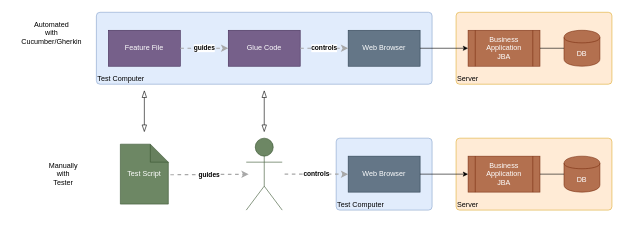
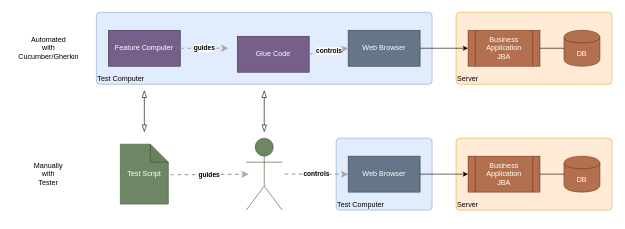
- <mxCell id="4" value="Automated&lt;br&gt;with&lt;br&gt;Cucumber/Gherkin" style="text;html=1;align=center;verticalAlign=middle;resizable=0;points=[];autosize=1;" vertex="1" parent="3"><mxGeometry x="5" y="10" width="120" height="50" as="geometry" /></mxCell>
+ <mxCell id="4" value="Automated&lt;br&gt;with&lt;br&gt;Cucumber/Gherkin" style="text;html=1;align=center;verticalAlign=middle;resizable=0;points=[];autosize=1;" vertex="1" parent="3"><mxGeometry y="35" width="120" height="50" as="geometry" /></mxCell>
- <mxCell id="7" value="Feature File" style="rounded=0;whiteSpace=wrap;html=1;fillColor=#76608a;strokeColor=#432D57;fontColor=#ffffff;" vertex="1" parent="5"><mxGeometry x="20" y="30" width="120" height="60" as="geometry" /></mxCell>
+ <mxCell id="7" value="Feature Computer" style="rounded=0;whiteSpace=wrap;html=1;fillColor=#76608a;strokeColor=#432D57;fontColor=#ffffff;" vertex="1" parent="5"><mxGeometry x="20" y="30" width="120" height="60" as="geometry" /></mxCell>
- <mxCell id="9" value="Glue Code" style="rounded=0;whiteSpace=wrap;html=1;fillColor=#76608a;strokeColor=#432D57;fontColor=#ffffff;" vertex="1" parent="5"><mxGeometry x="220" y="30" width="120" height="60" as="geometry" /></mxCell>
+ <mxCell id="9" value="Glue Code" style="rounded=0;whiteSpace=wrap;html=1;fillColor=#76608a;strokeColor=#432D57;fontColor=#ffffff;" vertex="1" parent="5"><mxGeometry x="235" y="40" width="120" height="60" as="geometry" /></mxCell>
- <mxCell id="21" value="Manually &lt;br&gt;with &lt;br&gt;Tester" style="text;html=1;strokeColor=none;fillColor=none;align=center;verticalAlign=middle;whiteSpace=wrap;rounded=0;" vertex="1" parent="20"><mxGeometry x="25" y="50" width="90" height="20" as="geometry" /></mxCell>
+ <mxCell id="21" value="Manually &lt;br&gt;with &lt;br&gt;Tester" style="text;html=1;strokeColor=none;fillColor=none;align=center;verticalAlign=middle;whiteSpace=wrap;rounded=0;" vertex="1" parent="20"><mxGeometry y="50" width="90" height="20" as="geometry" /></mxCell>
